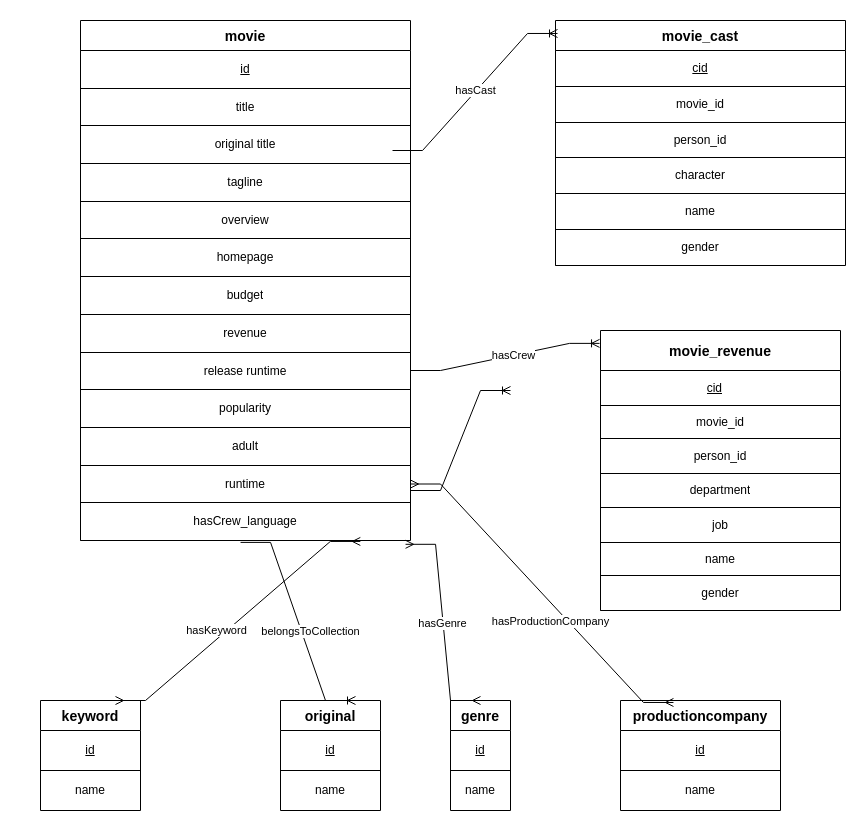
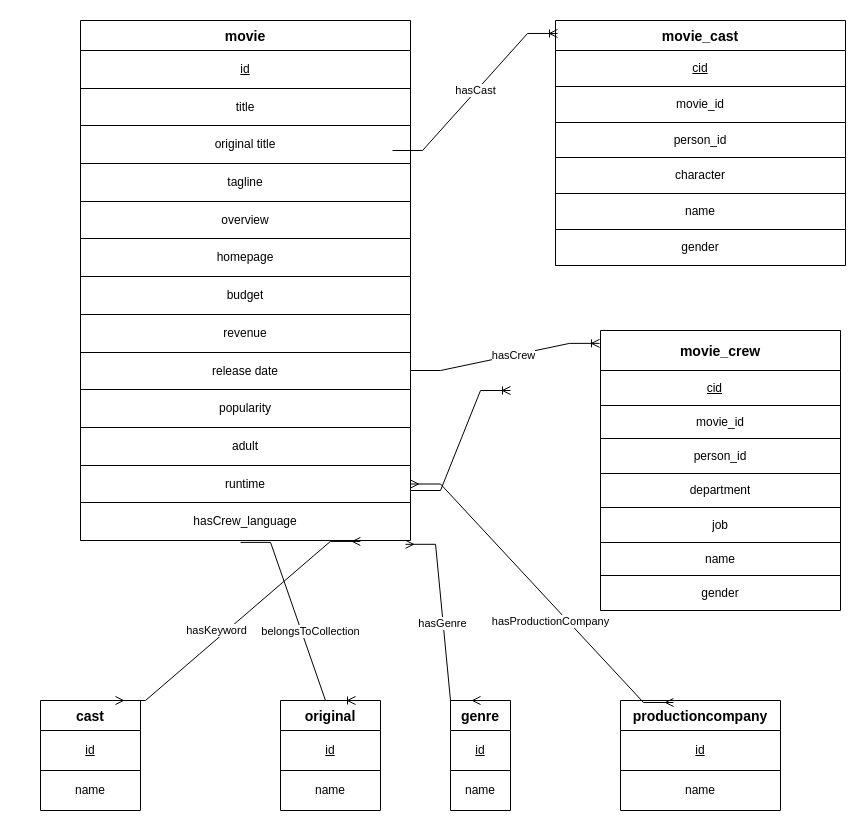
- <mxCell id="61" value="movie_revenue" style="shape=table;startSize=40;container=1;collapsible=0;childLayout=tableLayout;fontStyle=1;fontSize=14;" vertex="1" parent="1"><mxGeometry x="600" y="330" width="240" height="280" as="geometry" /></mxCell>
+ <mxCell id="61" value="movie_crew" style="shape=table;startSize=40;container=1;collapsible=0;childLayout=tableLayout;fontStyle=1;fontSize=14;" vertex="1" parent="1"><mxGeometry x="600" y="330" width="240" height="280" as="geometry" /></mxCell>
- <mxCell id="29" value="release runtime" style="shape=partialRectangle;html=1;whiteSpace=wrap;connectable=0;strokeColor=inherit;overflow=hidden;fillColor=none;top=0;left=0;bottom=0;right=0;pointerEvents=1;" vertex="1" parent="27"><mxGeometry width="330" height="37" as="geometry"><mxRectangle width="330" height="37" as="alternateBounds" /></mxGeometry></mxCell>
+ <mxCell id="29" value="release date" style="shape=partialRectangle;html=1;whiteSpace=wrap;connectable=0;strokeColor=inherit;overflow=hidden;fillColor=none;top=0;left=0;bottom=0;right=0;pointerEvents=1;" vertex="1" parent="27"><mxGeometry width="330" height="37" as="geometry"><mxRectangle width="330" height="37" as="alternateBounds" /></mxGeometry></mxCell>
- <mxCell id="83" value="keyword" style="shape=table;startSize=30;container=1;collapsible=0;childLayout=tableLayout;fontStyle=1;fontSize=14;" vertex="1" parent="1"><mxGeometry x="40" y="700" width="100" height="110" as="geometry" /></mxCell>
+ <mxCell id="83" value="cast" style="shape=table;startSize=30;container=1;collapsible=0;childLayout=tableLayout;fontStyle=1;fontSize=14;" vertex="1" parent="1"><mxGeometry x="40" y="700" width="100" height="110" as="geometry" /></mxCell>
